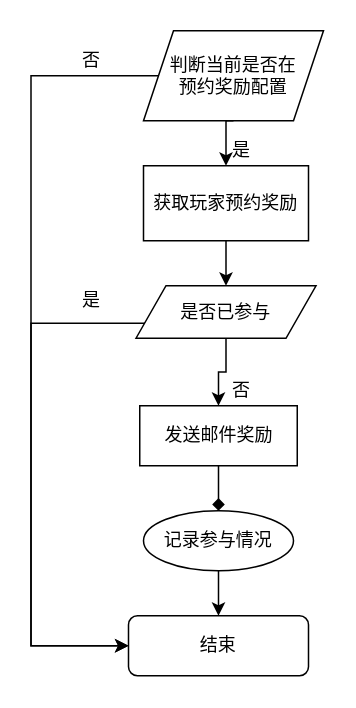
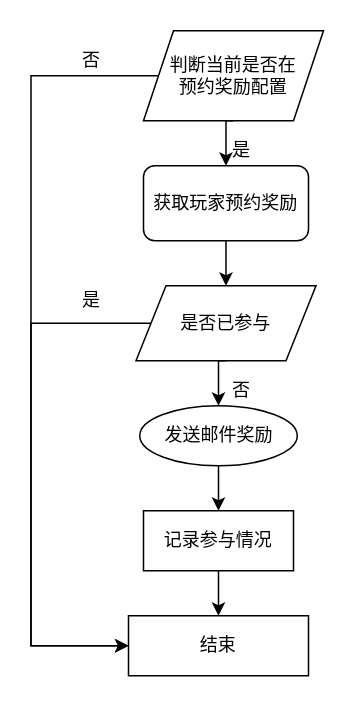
- <mxCell id="6" value="获取玩家预约奖励" style="rounded=0;whiteSpace=wrap;html=1;" vertex="1" parent="1"><mxGeometry x="95" y="110" width="110" height="50" as="geometry" /></mxCell>
+ <mxCell id="6" value="获取玩家预约奖励" style="whiteSpace=wrap;html=1;rounded=1;" vertex="1" parent="1"><mxGeometry x="95" y="110" width="110" height="50" as="geometry" /></mxCell>
- <mxCell id="9" value="是否已参与" style="shape=parallelogram;perimeter=parallelogramPerimeter;whiteSpace=wrap;html=1;fixedSize=1;" vertex="1" parent="1"><mxGeometry x="90" y="190" width="120" height="35" as="geometry" /></mxCell>
+ <mxCell id="9" value="是否已参与" style="shape=parallelogram;perimeter=parallelogramPerimeter;whiteSpace=wrap;html=1;fixedSize=1;" vertex="1" parent="1"><mxGeometry x="90" y="190" width="120" height="50" as="geometry" /></mxCell>
- <mxCell id="11" value="发送邮件奖励" style="rounded=0;whiteSpace=wrap;html=1;" vertex="1" parent="1"><mxGeometry x="92.5" y="270" width="105" height="40" as="geometry" /></mxCell>
+ <mxCell id="11" value="发送邮件奖励" style="ellipse;whiteSpace=wrap;html=1;" vertex="1" parent="1"><mxGeometry x="92.5" y="270" width="105" height="40" as="geometry" /></mxCell>
- <mxCell id="10" style="edgeStyle=orthogonalEdgeStyle;rounded=0;orthogonalLoop=1;jettySize=auto;html=1;exitX=0.5;exitY=1;exitDx=0;exitDy=0;endArrow=diamond;" edge="1" parent="1" source="11" target="13"><mxGeometry relative="1" as="geometry" /></mxCell>
+ <mxCell id="10" style="edgeStyle=orthogonalEdgeStyle;rounded=0;orthogonalLoop=1;jettySize=auto;html=1;exitX=0.5;exitY=1;exitDx=0;exitDy=0;" edge="1" parent="1" source="11" target="13"><mxGeometry relative="1" as="geometry" /></mxCell>
- <mxCell id="13" value="记录参与情况" style="ellipse;whiteSpace=wrap;html=1;" vertex="1" parent="1"><mxGeometry x="95" y="340" width="100" height="40" as="geometry" /></mxCell>
+ <mxCell id="13" value="记录参与情况" style="rounded=0;whiteSpace=wrap;html=1;" vertex="1" parent="1"><mxGeometry x="95" y="340" width="100" height="40" as="geometry" /></mxCell>
- <mxCell id="14" value="结束" style="rounded=1;whiteSpace=wrap;html=1;" vertex="1" parent="1"><mxGeometry x="85" y="410" width="120" height="40" as="geometry" /></mxCell>
+ <mxCell id="14" value="结束" style="whiteSpace=wrap;html=1;rounded=0;" vertex="1" parent="1"><mxGeometry x="85" y="410" width="120" height="40" as="geometry" /></mxCell>
